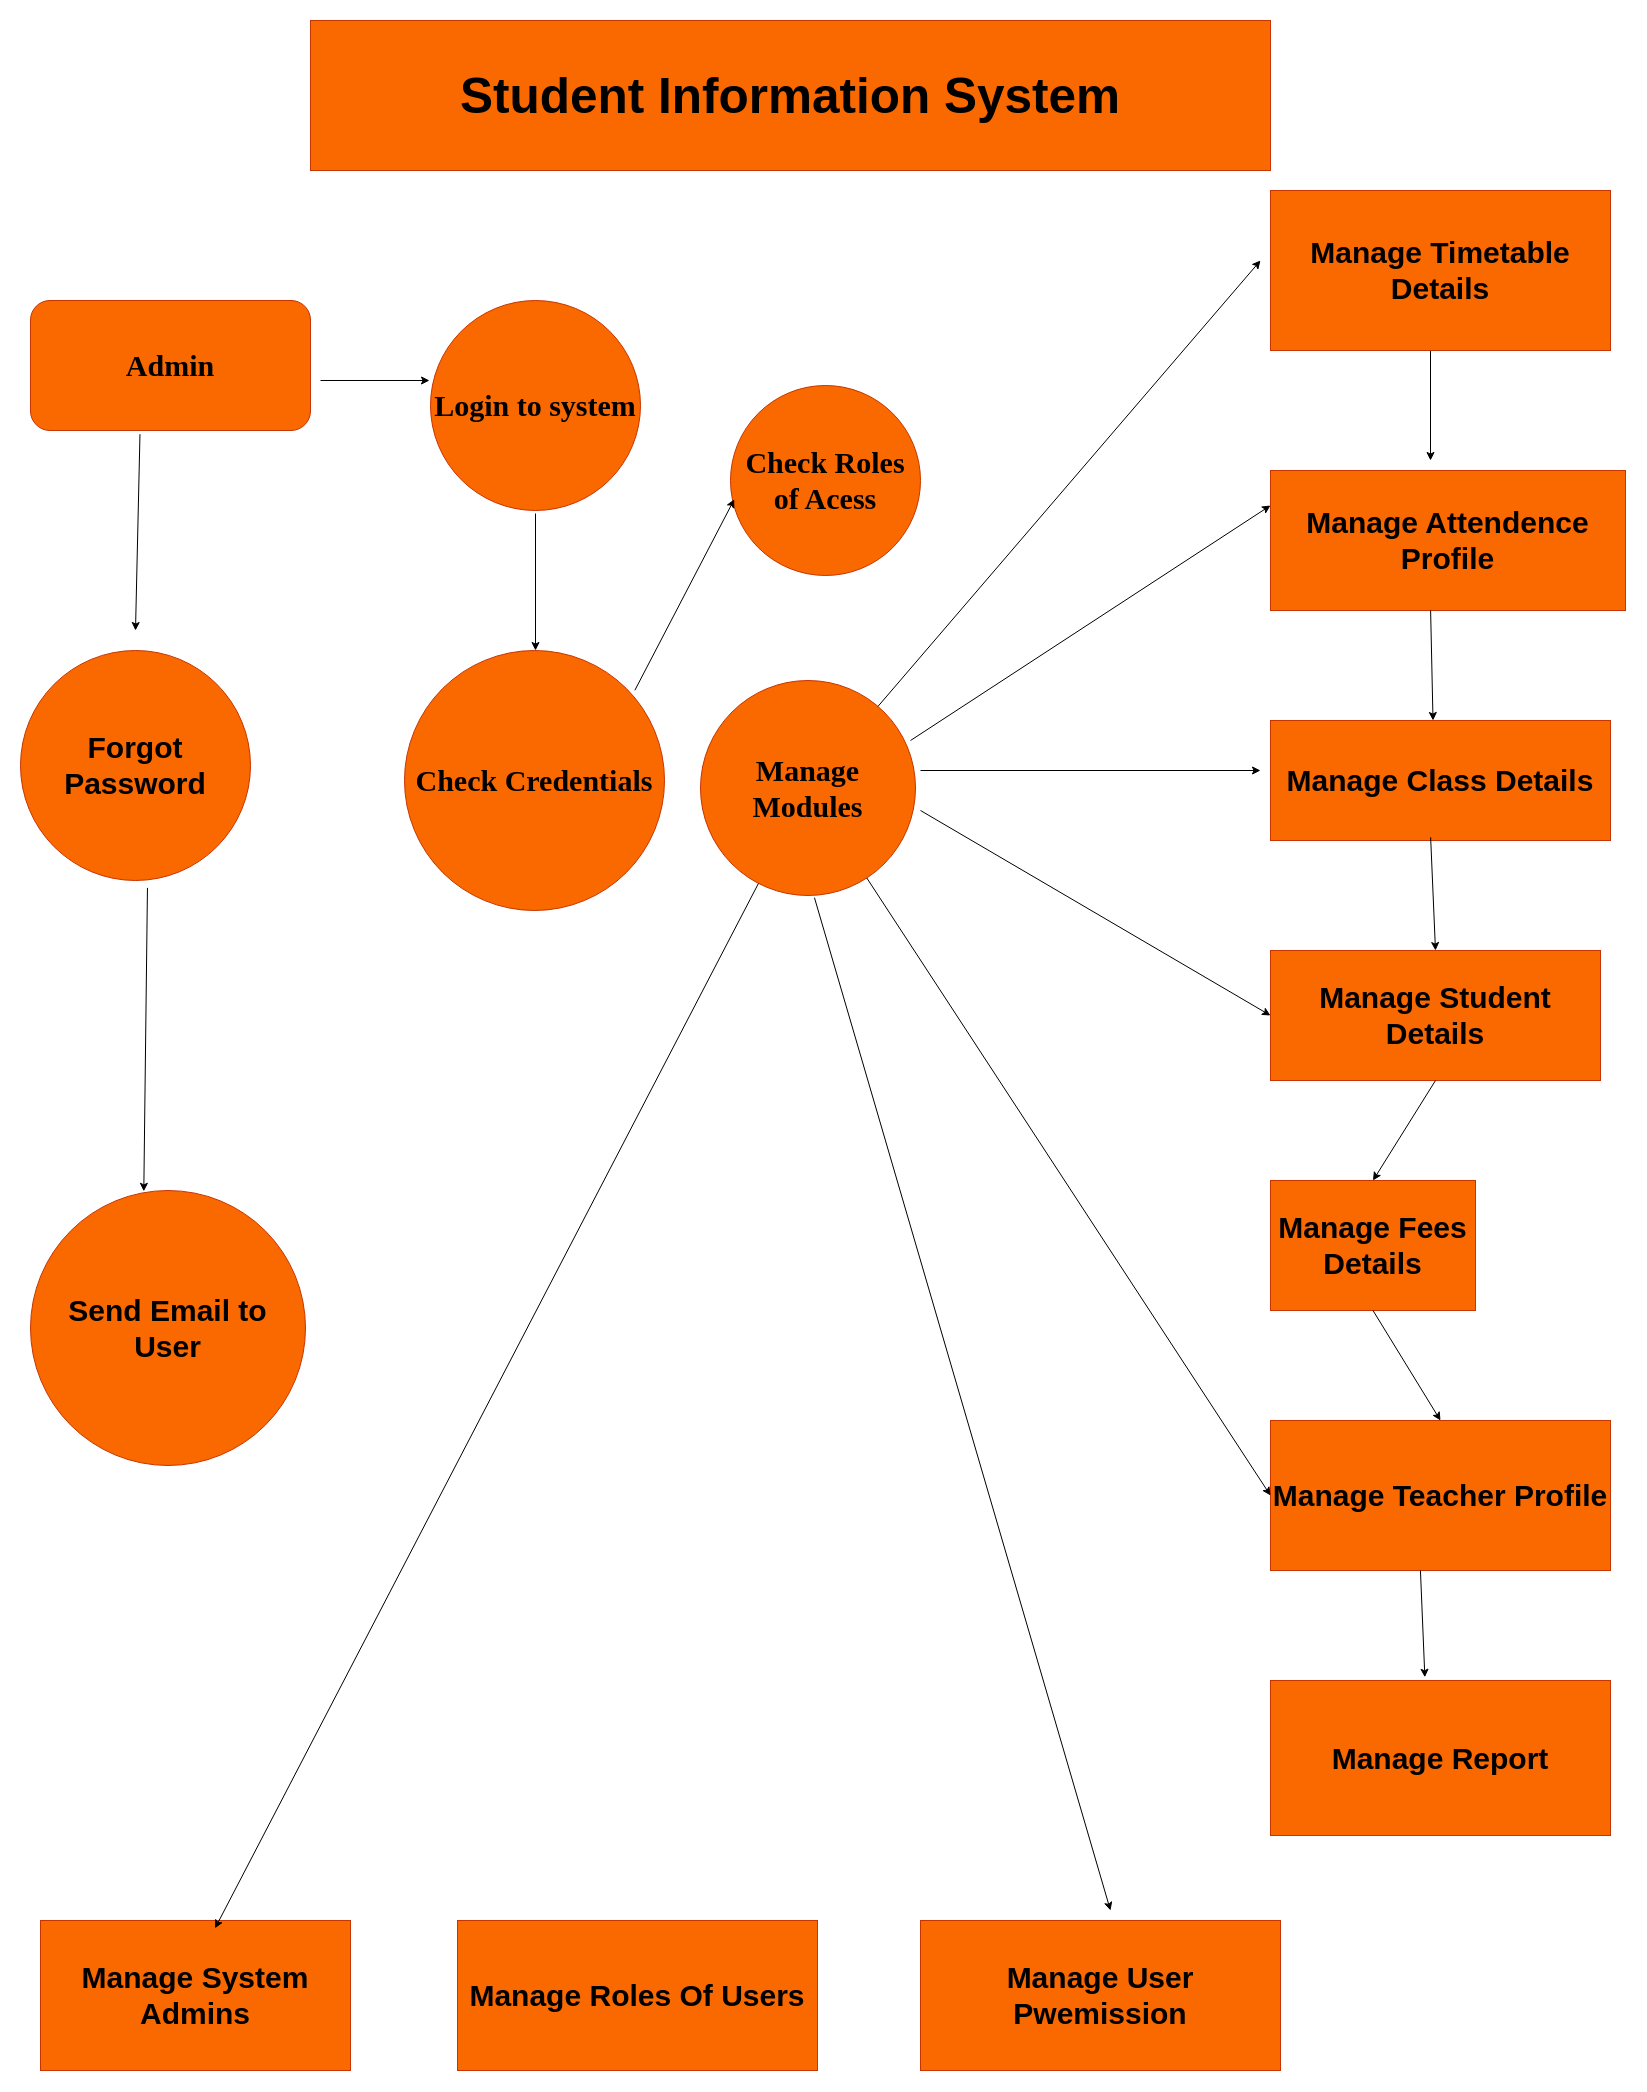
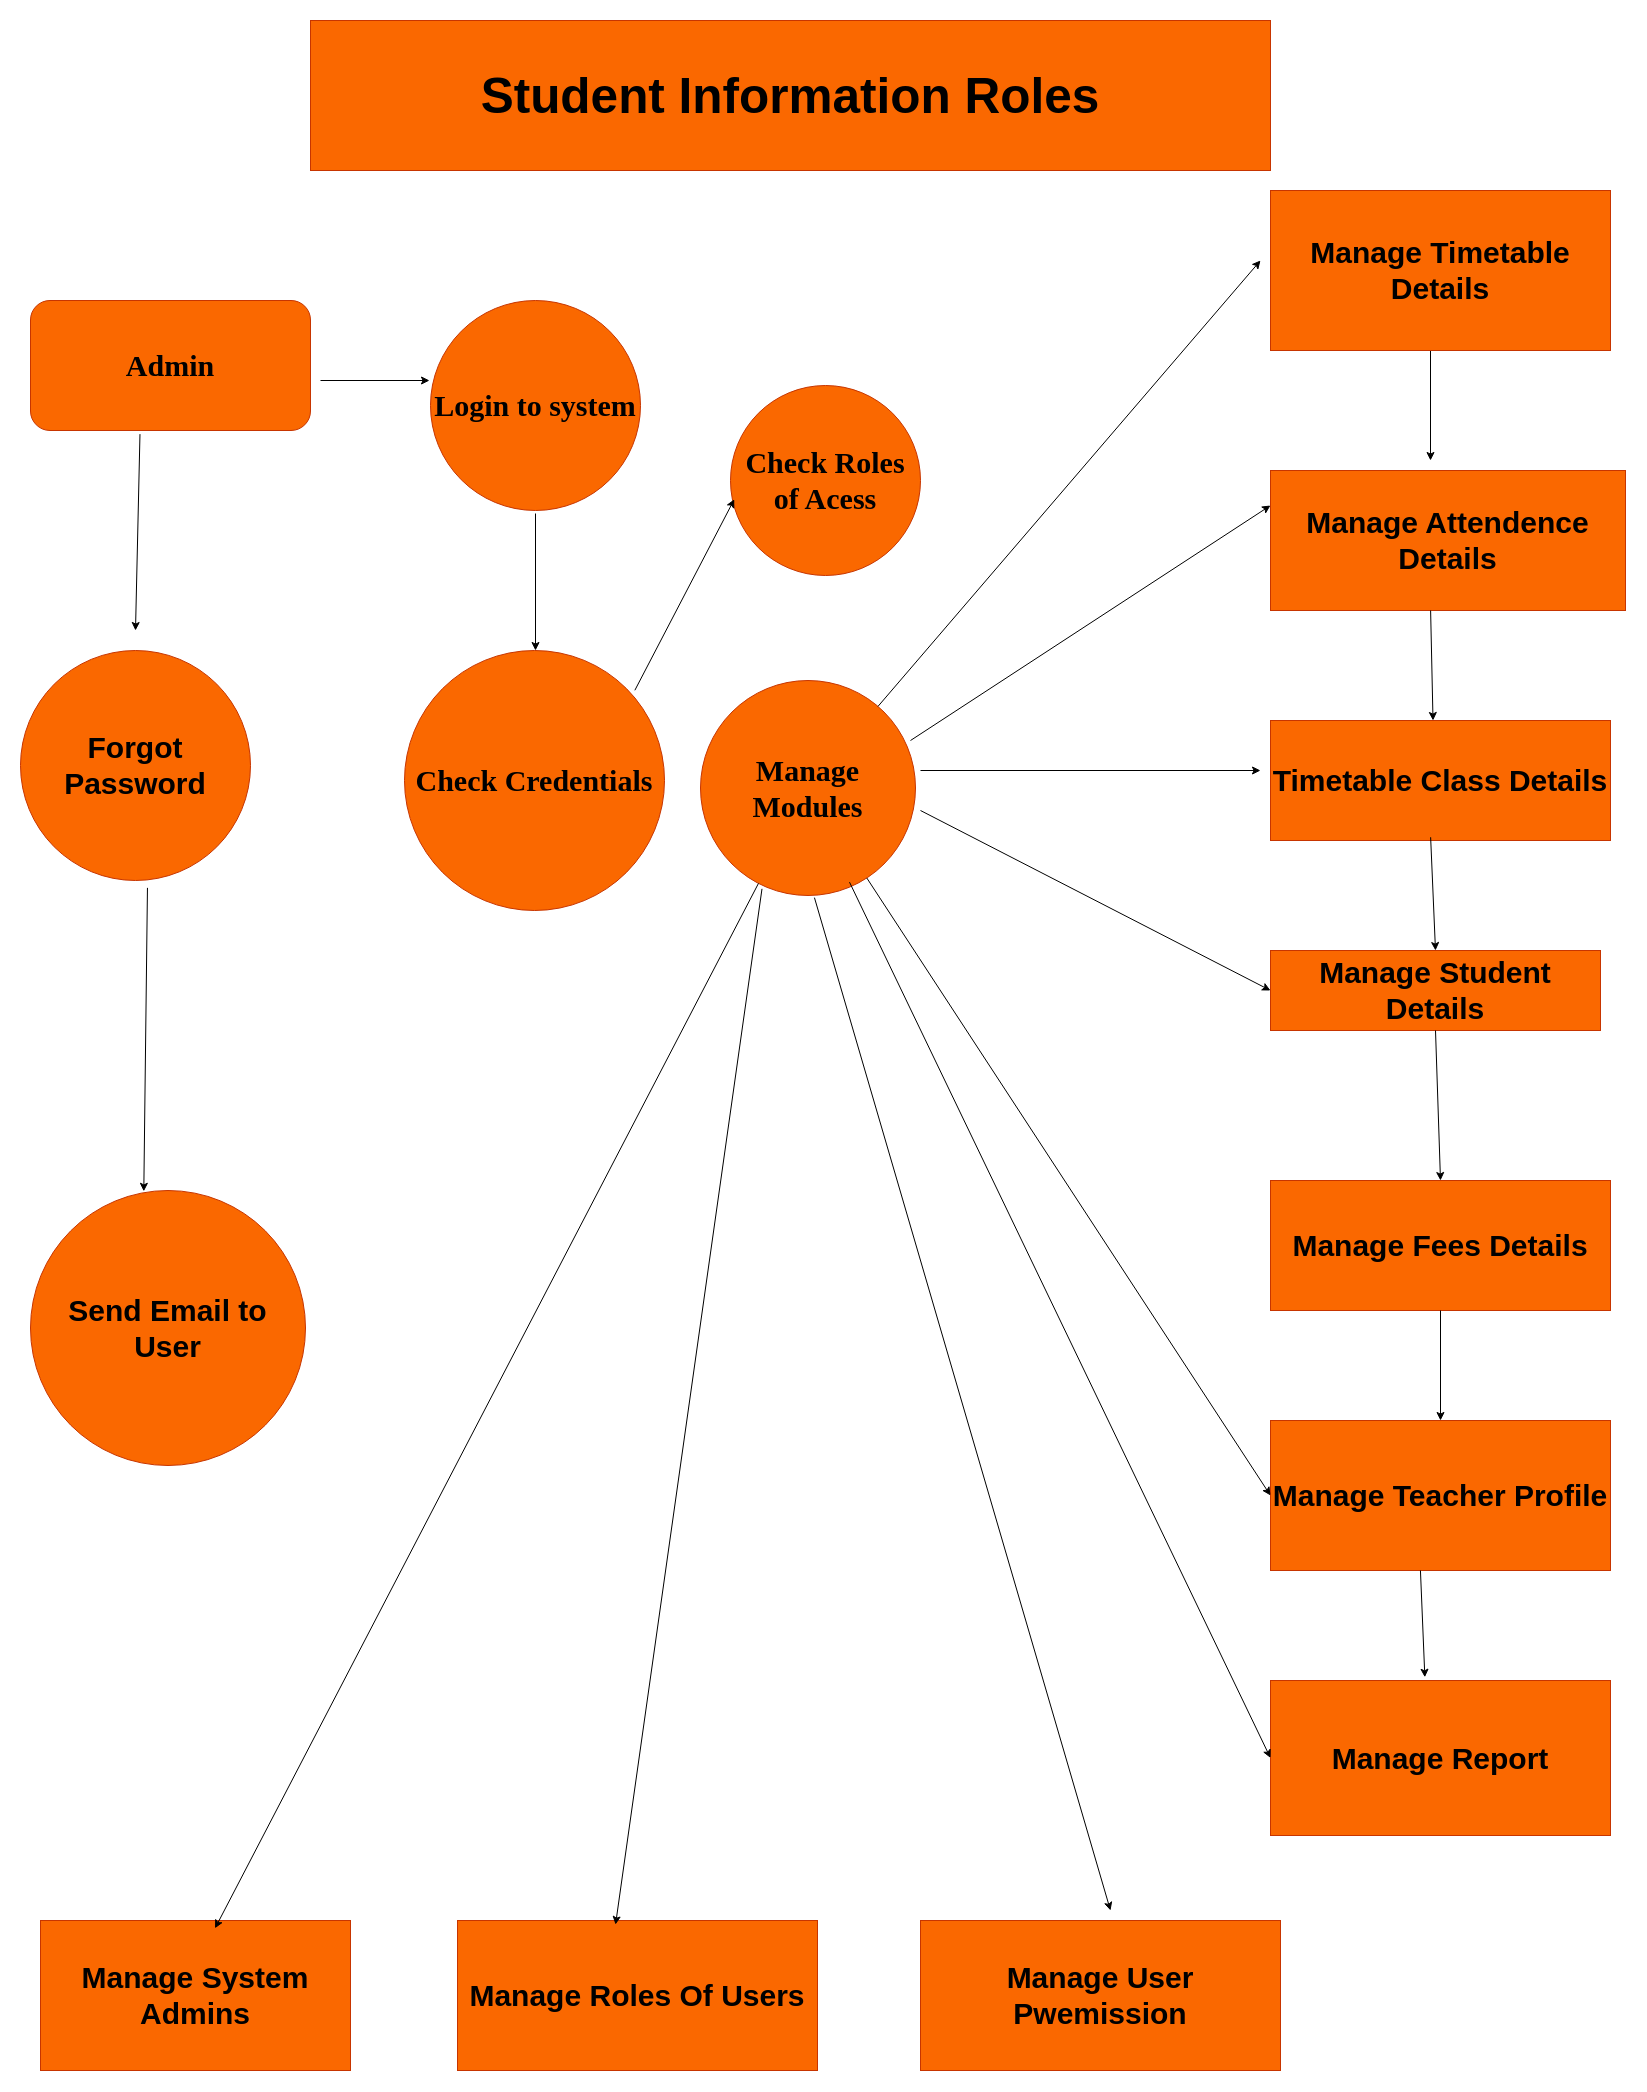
- <mxCell id="39" value="&lt;h2&gt;Student Information System&lt;/h2&gt;" style="rounded=0;whiteSpace=wrap;html=1;align=center;fontSize=33;labelBackgroundColor=light-dark(default, #a18579);labelBorderColor=none;fillColor=#fa6800;fontColor=#000000;strokeColor=#C73500;fontStyle=0" vertex="1" parent="1"><mxGeometry x="310" y="20" width="960" height="150" as="geometry" /></mxCell>
+ <mxCell id="39" value="&lt;h2&gt;Student Information Roles&lt;/h2&gt;" style="rounded=0;whiteSpace=wrap;html=1;align=center;fontSize=33;labelBackgroundColor=light-dark(default, #a18579);labelBorderColor=none;fillColor=#fa6800;fontColor=#000000;strokeColor=#C73500;fontStyle=0" vertex="1" parent="1"><mxGeometry x="310" y="20" width="960" height="150" as="geometry" /></mxCell>
- <mxCell id="4" value="&lt;h2&gt;Manage Attendence Profile&lt;/h2&gt;" style="rounded=0;whiteSpace=wrap;html=1;fontSize=20;verticalAlign=middle;fillColor=#fa6800;fontColor=#000000;strokeColor=#C73500;" vertex="1" parent="1"><mxGeometry x="1270" y="470" width="355" height="140" as="geometry" /></mxCell>
+ <mxCell id="4" value="&lt;h2&gt;Manage Attendence Details&lt;/h2&gt;" style="rounded=0;whiteSpace=wrap;html=1;fontSize=20;verticalAlign=middle;fillColor=#fa6800;fontColor=#000000;strokeColor=#C73500;" vertex="1" parent="1"><mxGeometry x="1270" y="470" width="355" height="140" as="geometry" /></mxCell>
- <mxCell id="3" value="&lt;h2&gt;Manage Class Details&lt;/h2&gt;" style="rounded=0;whiteSpace=wrap;html=1;fontSize=20;fillColor=#fa6800;fontColor=#000000;strokeColor=#C73500;" vertex="1" parent="1"><mxGeometry x="1270" y="720" width="340" height="120" as="geometry" /></mxCell>
+ <mxCell id="3" value="&lt;h2&gt;Timetable Class Details&lt;/h2&gt;" style="rounded=0;whiteSpace=wrap;html=1;fontSize=20;fillColor=#fa6800;fontColor=#000000;strokeColor=#C73500;" vertex="1" parent="1"><mxGeometry x="1270" y="720" width="340" height="120" as="geometry" /></mxCell>
- <mxCell id="2" value="&lt;h2&gt;Manage Student Details&lt;/h2&gt;" style="rounded=0;whiteSpace=wrap;html=1;fontSize=20;fillColor=#fa6800;fontColor=#000000;strokeColor=#C73500;" vertex="1" parent="1"><mxGeometry x="1270" y="950" width="330" height="130" as="geometry" /></mxCell>
+ <mxCell id="2" value="&lt;h2&gt;Manage Student Details&lt;/h2&gt;" style="rounded=0;whiteSpace=wrap;html=1;fontSize=20;fillColor=#fa6800;fontColor=#000000;strokeColor=#C73500;" vertex="1" parent="1"><mxGeometry x="1270" y="950" width="330" height="80" as="geometry" /></mxCell>
- <mxCell id="5" value="&lt;h2&gt;Manage Fees Details&lt;/h2&gt;" style="rounded=0;whiteSpace=wrap;html=1;fontSize=20;fillColor=#fa6800;fontColor=#000000;strokeColor=#C73500;" vertex="1" parent="1"><mxGeometry x="1270" y="1180" width="205" height="130" as="geometry" /></mxCell>
+ <mxCell id="5" value="&lt;h2&gt;Manage Fees Details&lt;/h2&gt;" style="rounded=0;whiteSpace=wrap;html=1;fontSize=20;fillColor=#fa6800;fontColor=#000000;strokeColor=#C73500;" vertex="1" parent="1"><mxGeometry x="1270" y="1180" width="340" height="130" as="geometry" /></mxCell>
+ <mxCell id="24" value="" style="endArrow=classic;html=1;rounded=0;entryX=0;entryY=0.5;entryDx=0;entryDy=0;exitX=0.693;exitY=0.938;exitDx=0;exitDy=0;exitPerimeter=0;" edge="1" parent="1" source="11" target="12"><mxGeometry width="50" height="50" relative="1" as="geometry"><mxPoint x="870" y="870" as="sourcePoint" /><mxPoint x="840" y="1310" as="targetPoint" /></mxGeometry></mxCell>
+ <mxCell id="31" value="" style="endArrow=classic;html=1;rounded=0;exitX=0.286;exitY=0.969;exitDx=0;exitDy=0;exitPerimeter=0;entryX=0.439;entryY=0.027;entryDx=0;entryDy=0;entryPerimeter=0;" edge="1" parent="1" source="11" target="28"><mxGeometry width="50" height="50" relative="1" as="geometry"><mxPoint x="530" y="1440" as="sourcePoint" /><mxPoint x="580" y="1390" as="targetPoint" /></mxGeometry></mxCell>
